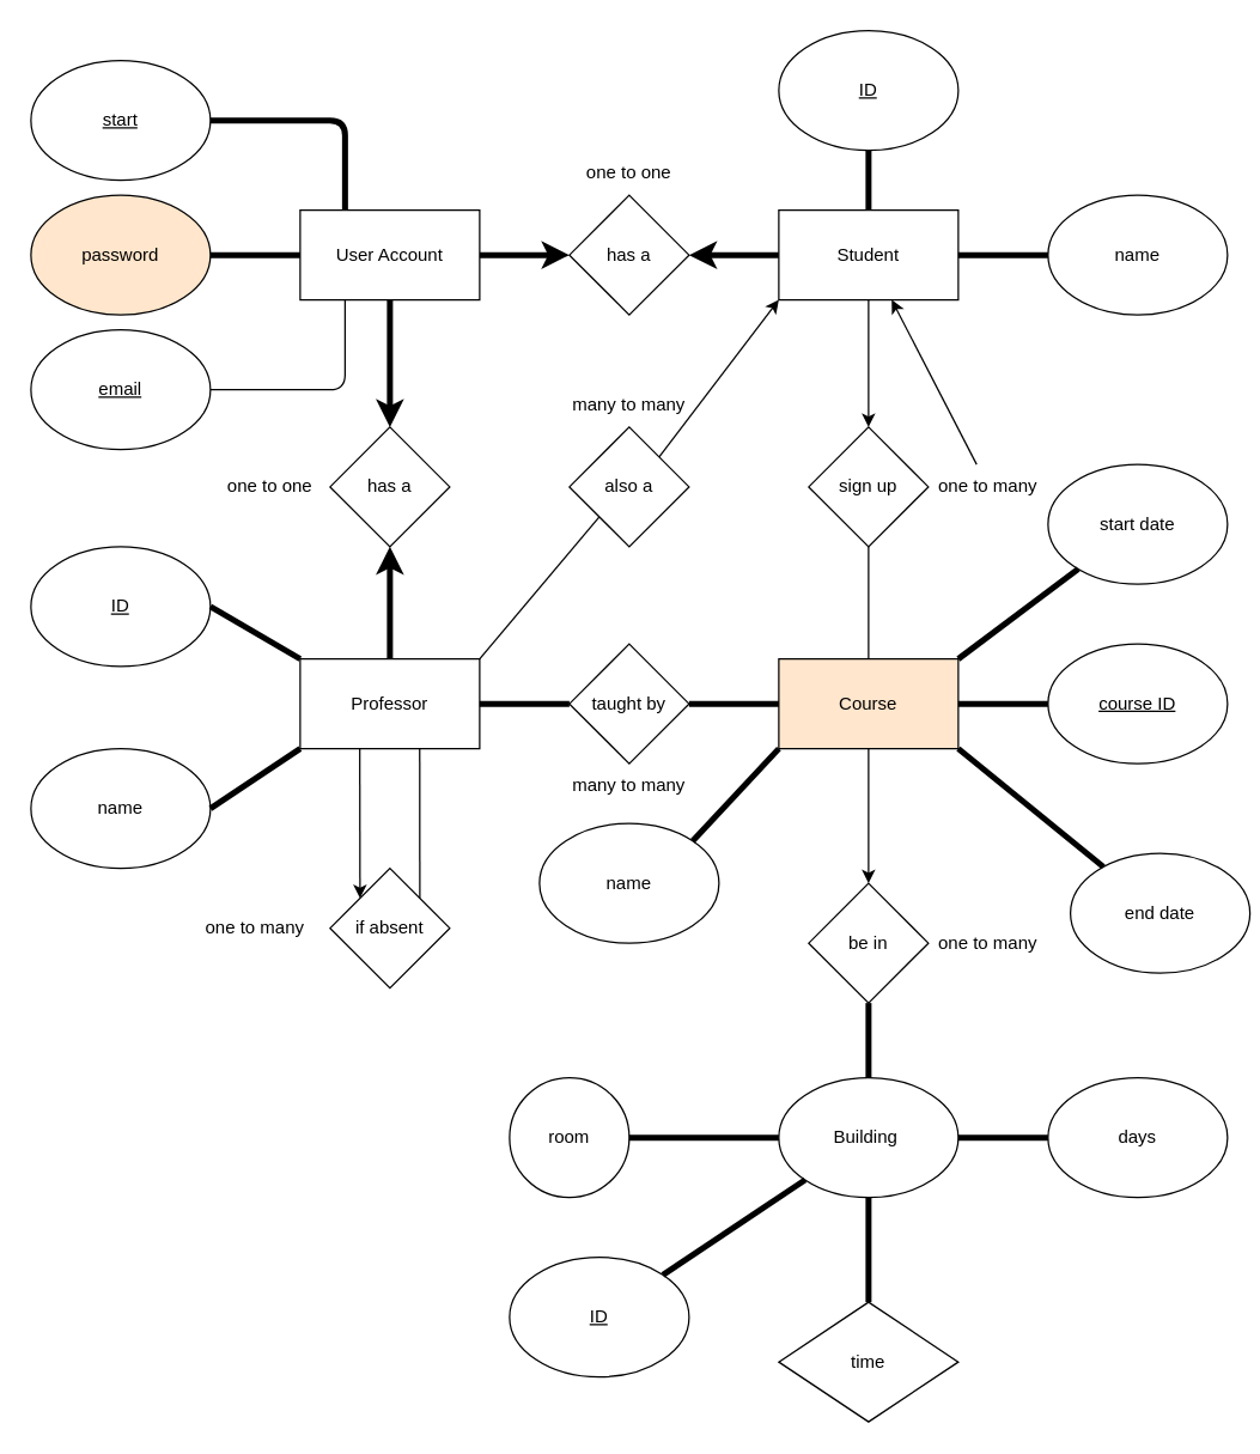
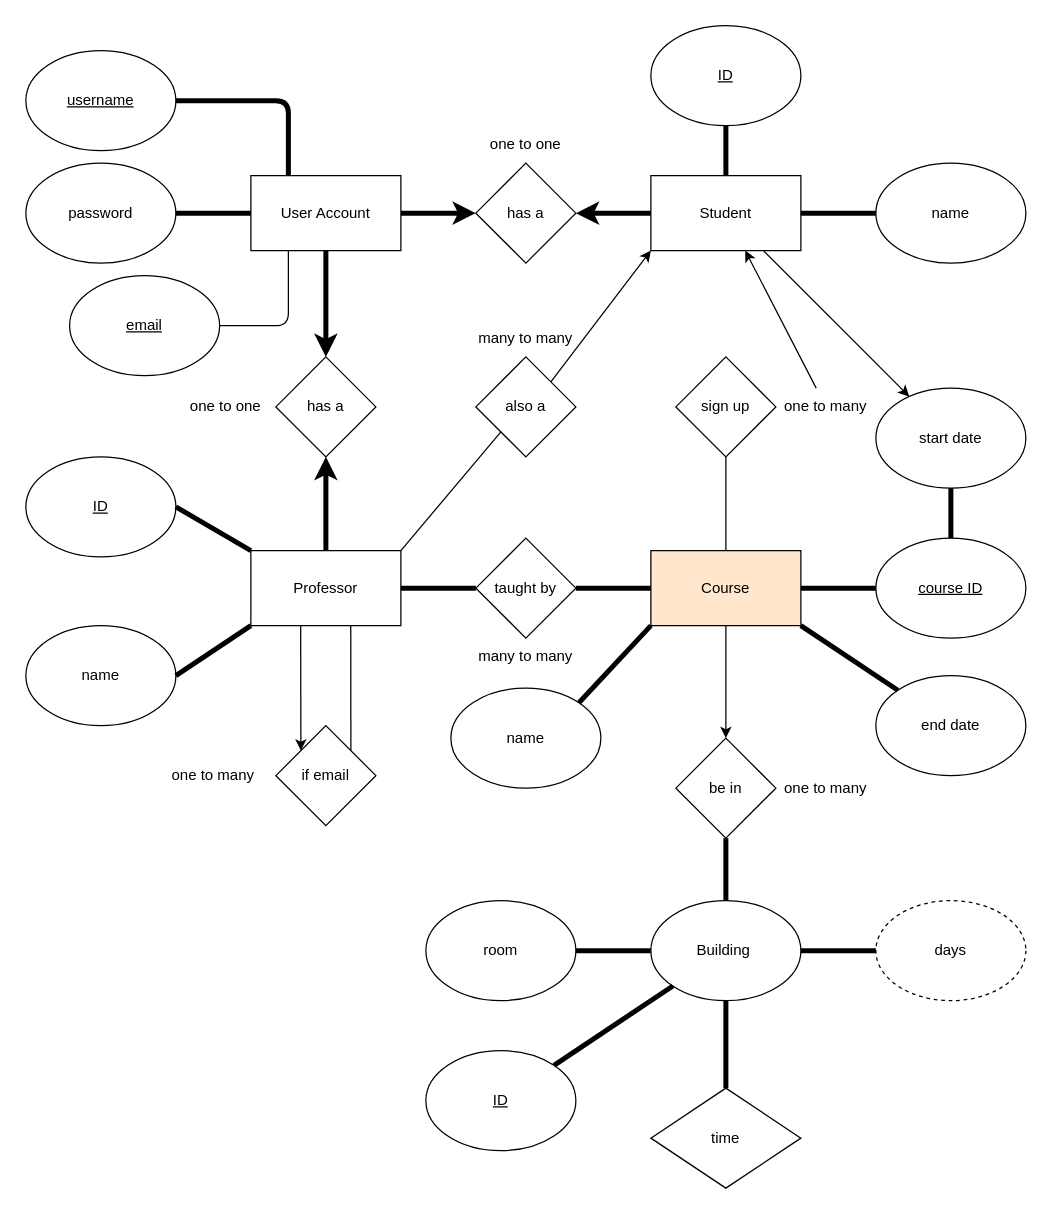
- <mxCell id="13" value="&lt;u&gt;start&lt;/u&gt;" style="ellipse;whiteSpace=wrap;html=1;" parent="1" vertex="1"><mxGeometry x="20" y="40" width="120" height="80" as="geometry" /></mxCell>
+ <mxCell id="13" value="&lt;u&gt;username&lt;/u&gt;" style="ellipse;whiteSpace=wrap;html=1;" parent="1" vertex="1"><mxGeometry x="20" y="40" width="120" height="80" as="geometry" /></mxCell>
- <mxCell id="14" value="password" style="ellipse;whiteSpace=wrap;html=1;fillColor=#ffe6cc;" parent="1" vertex="1"><mxGeometry x="20" y="130" width="120" height="80" as="geometry" /></mxCell>
+ <mxCell id="14" value="password" style="ellipse;whiteSpace=wrap;html=1;" parent="1" vertex="1"><mxGeometry x="20" y="130" width="120" height="80" as="geometry" /></mxCell>
- <mxCell id="3" style="edgeStyle=none;html=1;entryX=0.5;entryY=0;entryDx=0;entryDy=0;strokeWidth=1;" parent="1" source="4" target="24" edge="1"><mxGeometry relative="1" as="geometry" /></mxCell>
+ <mxCell id="3" style="edgeStyle=none;html=1;strokeWidth=1;" parent="1" source="4" target="41" edge="1"><mxGeometry relative="1" as="geometry" /></mxCell>
- <mxCell id="15" value="&lt;u&gt;email&lt;/u&gt;" style="ellipse;whiteSpace=wrap;html=1;" parent="1" vertex="1"><mxGeometry x="20" y="220" width="120" height="80" as="geometry" /></mxCell>
+ <mxCell id="15" value="&lt;u&gt;email&lt;/u&gt;" style="ellipse;whiteSpace=wrap;html=1;" parent="1" vertex="1"><mxGeometry x="55" y="220" width="120" height="80" as="geometry" /></mxCell>
- <mxCell id="42" value="" style="endArrow=none;html=1;strokeWidth=4;endSize=6;startSize=6;entryX=1;entryY=0;entryDx=0;entryDy=0;" parent="1" source="41" target="6" edge="1"><mxGeometry width="50" height="50" relative="1" as="geometry"><mxPoint x="400" y="395" as="sourcePoint" /><mxPoint x="640" y="285" as="targetPoint" /></mxGeometry></mxCell>
+ <mxCell id="42" value="" style="endArrow=none;html=1;strokeWidth=4;endSize=6;startSize=6;" parent="1" source="41" target="26" edge="1"><mxGeometry width="50" height="50" relative="1" as="geometry"><mxPoint x="400" y="395" as="sourcePoint" /><mxPoint x="640" y="285" as="targetPoint" /></mxGeometry></mxCell>
- <mxCell id="56" value="end date" style="ellipse;whiteSpace=wrap;html=1;" parent="1" vertex="1"><mxGeometry x="715" y="570" width="120" height="80" as="geometry" /></mxCell>
+ <mxCell id="56" value="end date" style="ellipse;whiteSpace=wrap;html=1;" parent="1" vertex="1"><mxGeometry x="700" y="540" width="120" height="80" as="geometry" /></mxCell>
- <mxCell id="45" value="if absent" style="rhombus;whiteSpace=wrap;html=1;" parent="1" vertex="1"><mxGeometry x="220" y="580" width="80" height="80" as="geometry" /></mxCell>
+ <mxCell id="45" value="if email" style="rhombus;whiteSpace=wrap;html=1;" parent="1" vertex="1"><mxGeometry x="220" y="580" width="80" height="80" as="geometry" /></mxCell>
- <mxCell id="50" value="room" style="ellipse;whiteSpace=wrap;html=1;" parent="1" vertex="1"><mxGeometry x="340" y="720" width="80" height="80" as="geometry" /></mxCell>
+ <mxCell id="50" value="room" style="ellipse;whiteSpace=wrap;html=1;" parent="1" vertex="1"><mxGeometry x="340" y="720" width="120" height="80" as="geometry" /></mxCell>
- <mxCell id="52" value="days" style="ellipse;whiteSpace=wrap;html=1;" parent="1" vertex="1"><mxGeometry x="700" y="720" width="120" height="80" as="geometry" /></mxCell>
+ <mxCell id="52" value="days" style="ellipse;whiteSpace=wrap;html=1;dashed=1;" parent="1" vertex="1"><mxGeometry x="700" y="720" width="120" height="80" as="geometry" /></mxCell>
